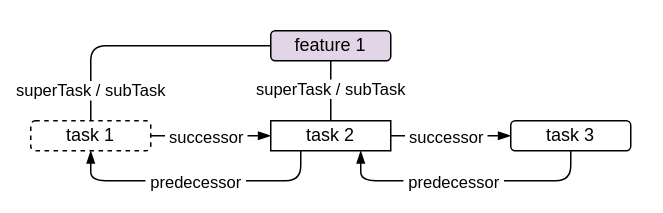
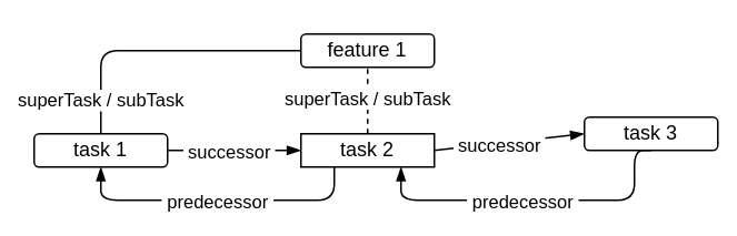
- <mxCell id="2" value="feature 1" style="rounded=1;whiteSpace=wrap;html=1;fillColor=#e1d5e7;" parent="1" vertex="1"><mxGeometry x="180" y="20" width="80" height="20" as="geometry" /></mxCell>
+ <mxCell id="2" value="feature 1" style="rounded=1;whiteSpace=wrap;html=1;" parent="1" vertex="1"><mxGeometry x="180" y="20" width="80" height="20" as="geometry" /></mxCell>
- <mxCell id="10" value="" style="endArrow=none;html=1;rounded=1;exitX=0.5;exitY=0;exitDx=0;exitDy=0;edgeStyle=elbowEdgeStyle;entryX=0.5;entryY=1;entryDx=0;entryDy=0;" parent="1" source="6" target="2" edge="1"><mxGeometry width="50" height="50" relative="1" as="geometry"><mxPoint x="110" y="90" as="sourcePoint" /><mxPoint x="190" y="40" as="targetPoint" /><Array as="points"><mxPoint x="220" y="60" /></Array></mxGeometry></mxCell>
+ <mxCell id="10" value="" style="endArrow=none;html=1;rounded=1;exitX=0.5;exitY=0;exitDx=0;exitDy=0;edgeStyle=elbowEdgeStyle;entryX=0.5;entryY=1;entryDx=0;entryDy=0;dashed=1;" parent="1" source="6" target="2" edge="1"><mxGeometry width="50" height="50" relative="1" as="geometry"><mxPoint x="110" y="90" as="sourcePoint" /><mxPoint x="190" y="40" as="targetPoint" /><Array as="points"><mxPoint x="220" y="60" /></Array></mxGeometry></mxCell>
- <mxCell id="3" value="task 1" style="rounded=1;whiteSpace=wrap;html=1;dashed=1;" parent="1" vertex="1"><mxGeometry x="20" y="80" width="80" height="20" as="geometry" /></mxCell>
+ <mxCell id="3" value="task 1" style="rounded=1;whiteSpace=wrap;html=1;" parent="1" vertex="1"><mxGeometry x="20" y="80" width="80" height="20" as="geometry" /></mxCell>
- <mxCell id="7" value="task 3" style="rounded=1;whiteSpace=wrap;html=1;" parent="1" vertex="1"><mxGeometry x="340" y="80" width="80" height="20" as="geometry" /></mxCell>
+ <mxCell id="7" value="task 3" style="rounded=1;whiteSpace=wrap;html=1;" parent="1" vertex="1"><mxGeometry x="350" y="70" width="80" height="20" as="geometry" /></mxCell>
